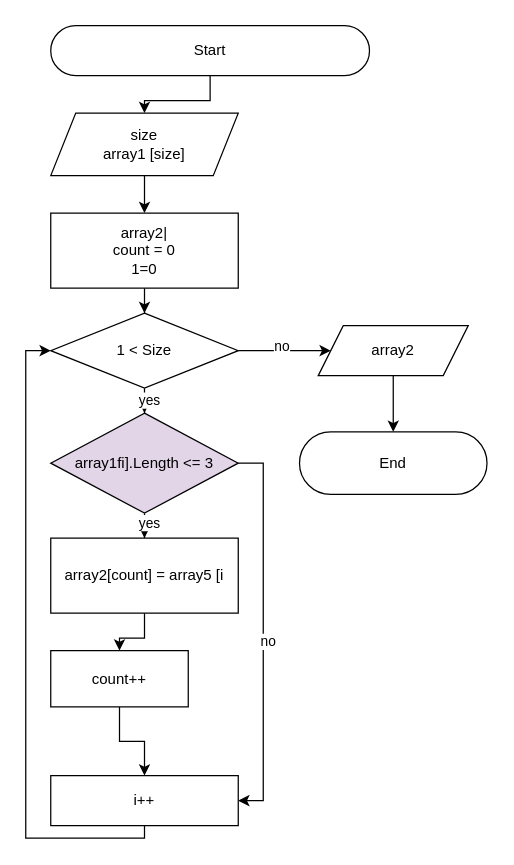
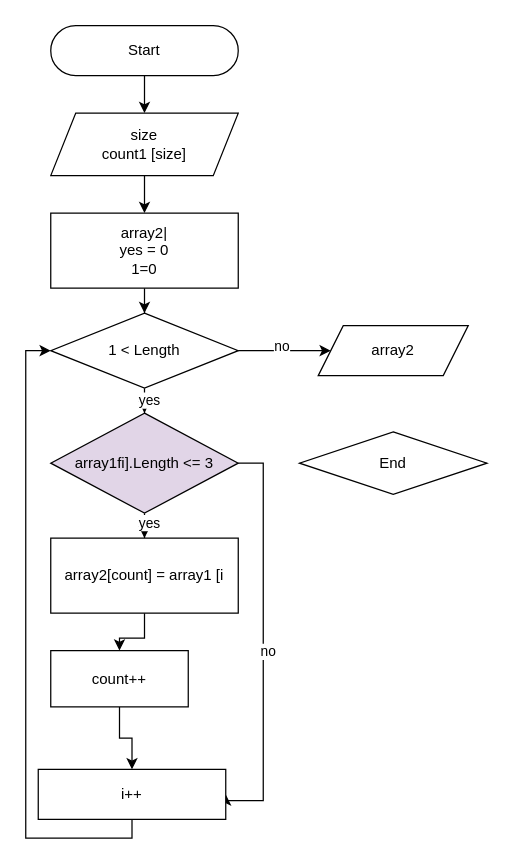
- <mxCell id="3" value="Start" style="rounded=1;whiteSpace=wrap;html=1;arcSize=50;" vertex="1" parent="1"><mxGeometry x="40" y="20" width="255" height="40" as="geometry" /></mxCell>
+ <mxCell id="3" value="Start" style="rounded=1;whiteSpace=wrap;html=1;arcSize=50;" vertex="1" parent="1"><mxGeometry x="40" y="20" width="150" height="40" as="geometry" /></mxCell>
- <mxCell id="5" value="size&#10;array1 [size]" style="shape=parallelogram;perimeter=parallelogramPerimeter;whiteSpace=wrap;html=1;fixedSize=1;" vertex="1" parent="1"><mxGeometry x="40" y="90" width="150" height="50" as="geometry" /></mxCell>
+ <mxCell id="5" value="size&#10;count1 [size]" style="shape=parallelogram;perimeter=parallelogramPerimeter;whiteSpace=wrap;html=1;fixedSize=1;" vertex="1" parent="1"><mxGeometry x="40" y="90" width="150" height="50" as="geometry" /></mxCell>
- <mxCell id="7" value="array2|&#10;count = 0&#10;1=0" style="rounded=0;whiteSpace=wrap;html=1;" vertex="1" parent="1"><mxGeometry x="40" y="170" width="150" height="60" as="geometry" /></mxCell>
+ <mxCell id="7" value="array2|&#10;yes = 0&#10;1=0" style="rounded=0;whiteSpace=wrap;html=1;" vertex="1" parent="1"><mxGeometry x="40" y="170" width="150" height="60" as="geometry" /></mxCell>
- <mxCell id="12" value="1 &lt; Size" style="rhombus;whiteSpace=wrap;html=1;" vertex="1" parent="1"><mxGeometry x="40" y="250" width="150" height="60" as="geometry" /></mxCell>
+ <mxCell id="12" value="1 &lt; Length" style="rhombus;whiteSpace=wrap;html=1;" vertex="1" parent="1"><mxGeometry x="40" y="250" width="150" height="60" as="geometry" /></mxCell>
- <mxCell id="24" style="edgeStyle=orthogonalEdgeStyle;rounded=0;orthogonalLoop=1;jettySize=auto;html=1;entryX=0.5;entryY=0;entryDx=0;entryDy=0;" edge="1" parent="1" source="25" target="26"><mxGeometry relative="1" as="geometry" /></mxCell>
- <mxCell id="26" value="End" style="rounded=1;whiteSpace=wrap;html=1;arcSize=50;" vertex="1" parent="1"><mxGeometry x="239" y="345" width="150" height="50" as="geometry" /></mxCell>
+ <mxCell id="26" value="End" style="rhombus;whiteSpace=wrap;html=1;arcSize=50;" vertex="1" parent="1"><mxGeometry x="239" y="345" width="150" height="50" as="geometry" /></mxCell>
- <mxCell id="19" value="array2[count] = array5 [i" style="rounded=0;whiteSpace=wrap;html=1;" vertex="1" parent="1"><mxGeometry x="40" y="430" width="150" height="60" as="geometry" /></mxCell>
+ <mxCell id="19" value="array2[count] = array1 [i" style="rounded=0;whiteSpace=wrap;html=1;" vertex="1" parent="1"><mxGeometry x="40" y="430" width="150" height="60" as="geometry" /></mxCell>
- <mxCell id="23" value="i++" style="rounded=0;whiteSpace=wrap;html=1;" vertex="1" parent="1"><mxGeometry x="40" y="620" width="150" height="40" as="geometry" /></mxCell>
+ <mxCell id="23" value="i++" style="rounded=0;whiteSpace=wrap;html=1;" vertex="1" parent="1"><mxGeometry x="30" y="615" width="150" height="40" as="geometry" /></mxCell>
